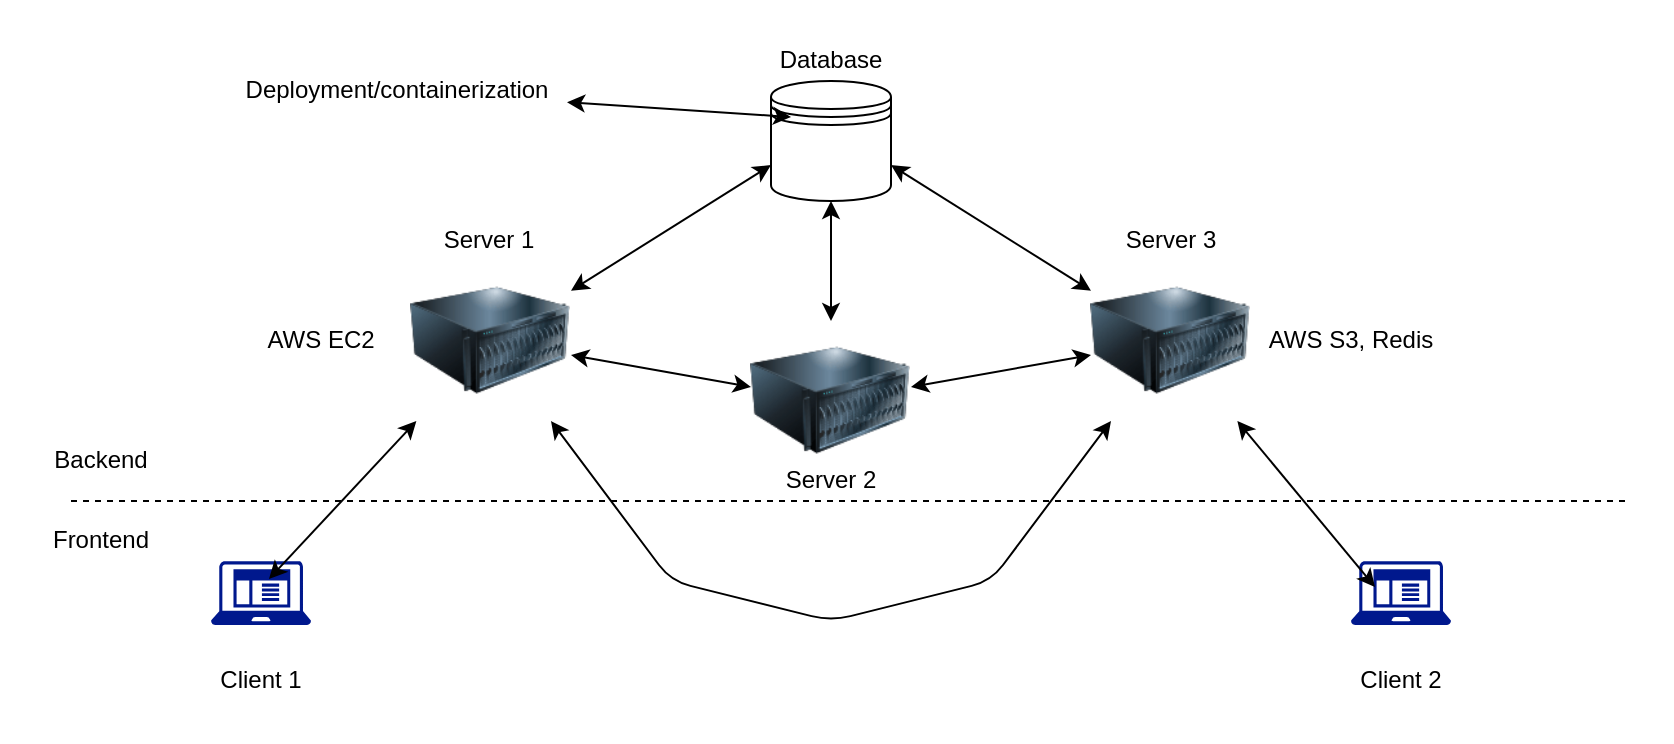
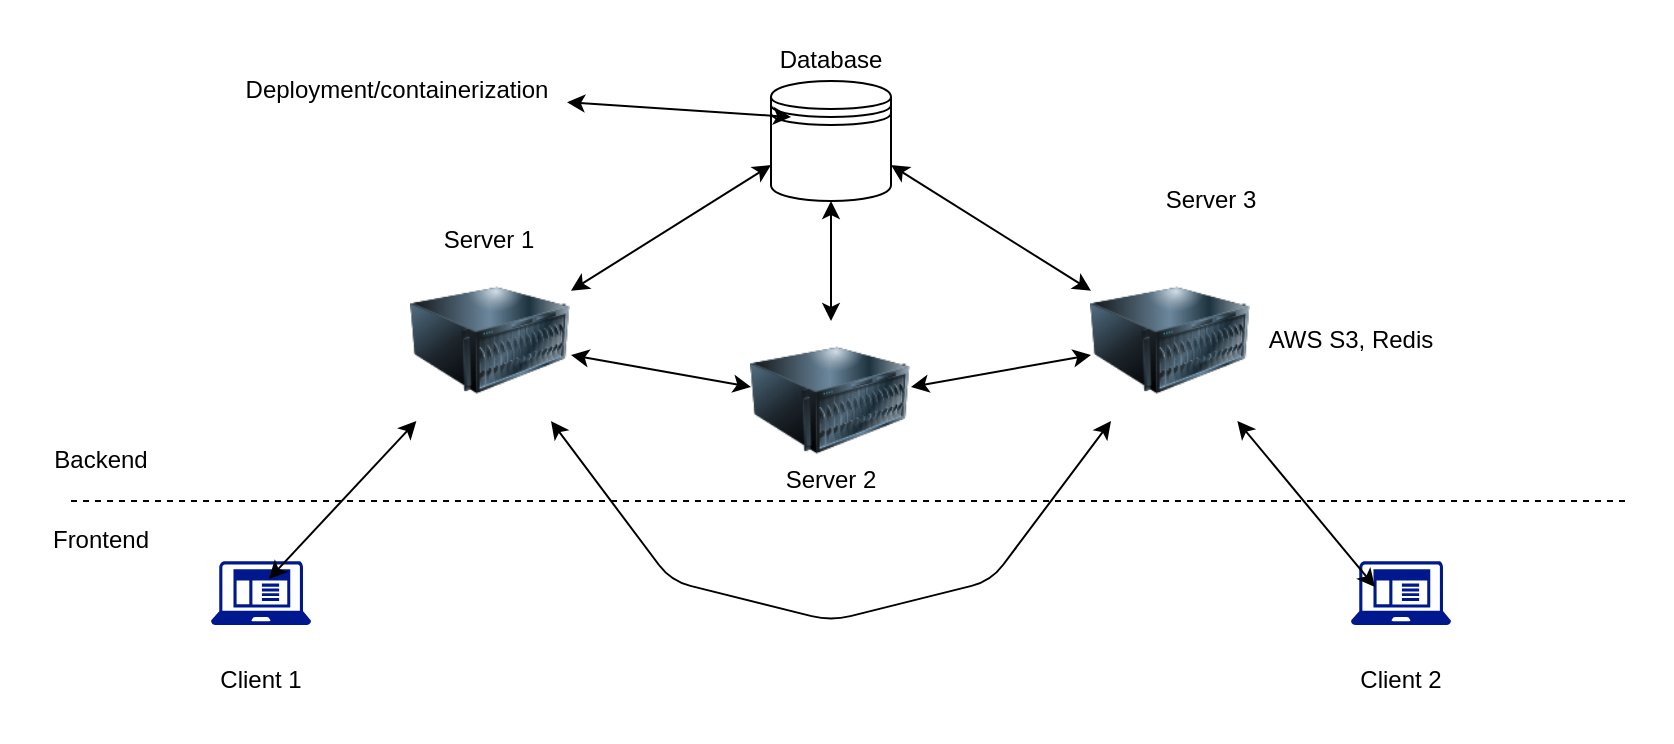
- <mxCell id="9" value="Server 3" style="text;html=1;align=center;verticalAlign=middle;resizable=0;points=[];autosize=1;" vertex="1" parent="1"><mxGeometry x="555" y="110" width="60" height="20" as="geometry" /></mxCell>
+ <mxCell id="9" value="Server 3" style="text;html=1;align=center;verticalAlign=middle;resizable=0;points=[];autosize=1;" vertex="1" parent="1"><mxGeometry x="575" y="90" width="60" height="20" as="geometry" /></mxCell>
- <mxCell id="10" value="AWS EC2" style="text;html=1;align=center;verticalAlign=middle;resizable=0;points=[];autosize=1;" vertex="1" parent="1"><mxGeometry x="125" y="160" width="70" height="20" as="geometry" /></mxCell>
